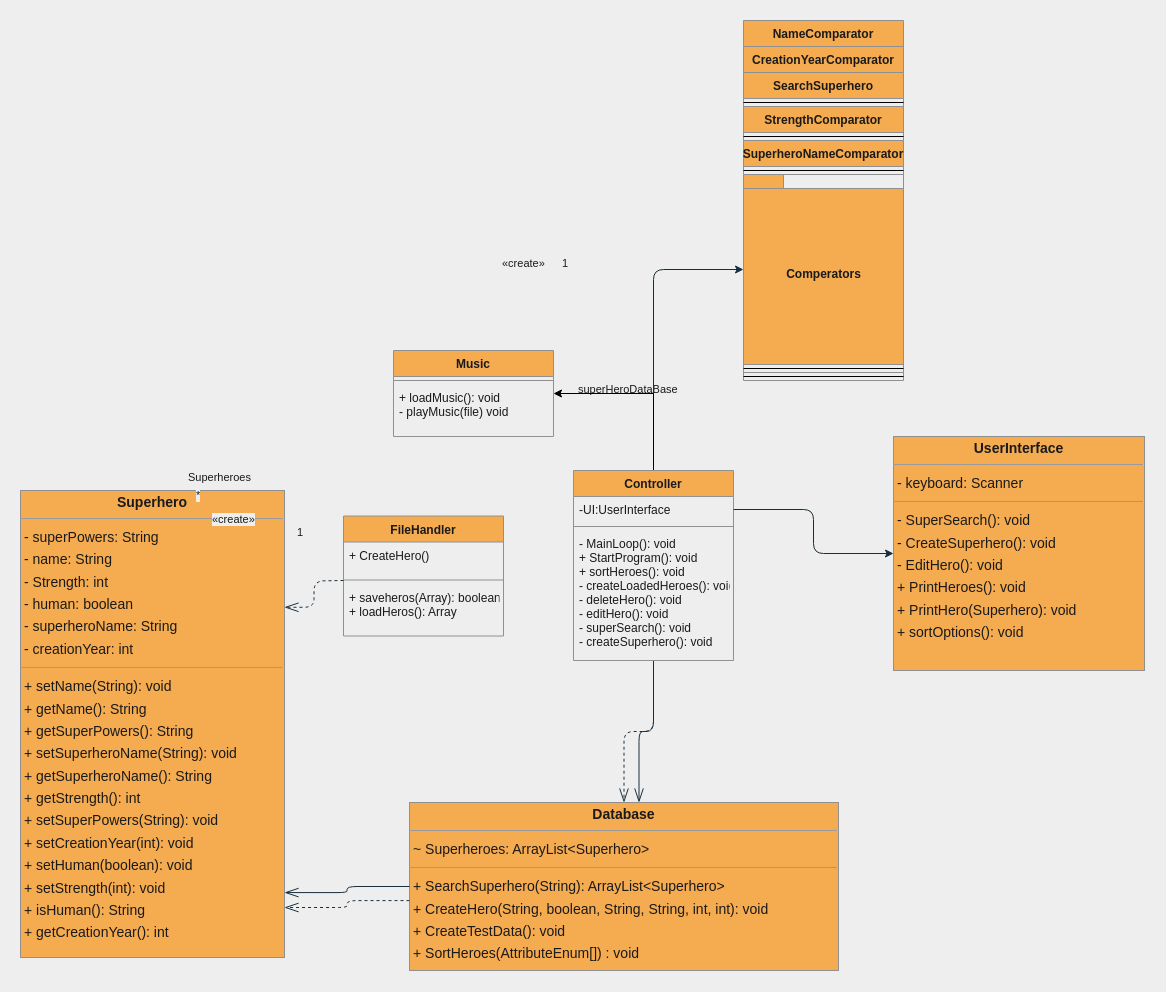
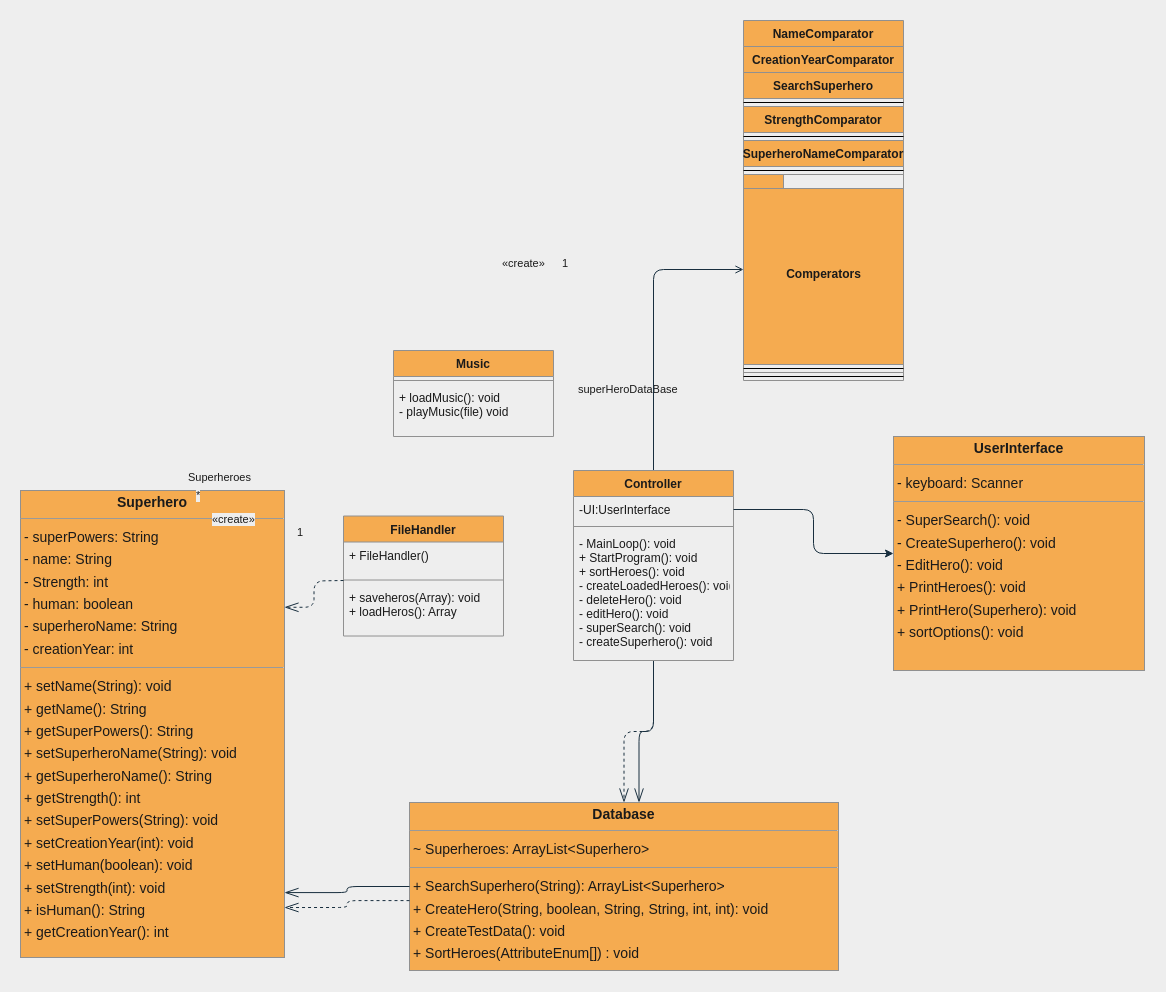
- <mxCell id="17" style="edgeStyle=orthogonalEdgeStyle;curved=0;rounded=1;sketch=0;orthogonalLoop=1;jettySize=auto;html=1;fontColor=#1A1A1A;strokeColor=#182E3E;" parent="1" source="19" target="36" edge="1"><mxGeometry relative="1" as="geometry"><Array as="points"><mxPoint x="653" y="269" /></Array></mxGeometry></mxCell>
+ <mxCell id="17" style="edgeStyle=orthogonalEdgeStyle;curved=0;rounded=1;sketch=0;orthogonalLoop=1;jettySize=auto;html=1;fontColor=#1A1A1A;strokeColor=#182E3E;endArrow=open;" parent="1" source="19" target="36" edge="1"><mxGeometry relative="1" as="geometry"><Array as="points"><mxPoint x="653" y="269" /></Array></mxGeometry></mxCell>
- <mxCell id="18" style="edgeStyle=orthogonalEdgeStyle;rounded=0;orthogonalLoop=1;jettySize=auto;html=1;exitX=0.5;exitY=0;exitDx=0;exitDy=0;entryX=1;entryY=0.5;entryDx=0;entryDy=0;" edge="1" parent="1" source="19" target="41"><mxGeometry relative="1" as="geometry" /></mxCell>
- <mxCell id="25" value="+ CreateHero()" style="text;strokeColor=none;fillColor=none;align=left;verticalAlign=top;spacingLeft=4;spacingRight=4;overflow=hidden;rotatable=0;points=[[0,0.5],[1,0.5]];portConstraint=eastwest;fontColor=#1A1A1A;" parent="24" vertex="1"><mxGeometry y="26" width="160" height="34" as="geometry" /></mxCell>
+ <mxCell id="25" value="+ FileHandler()" style="text;strokeColor=none;fillColor=none;align=left;verticalAlign=top;spacingLeft=4;spacingRight=4;overflow=hidden;rotatable=0;points=[[0,0.5],[1,0.5]];portConstraint=eastwest;fontColor=#1A1A1A;" parent="24" vertex="1"><mxGeometry y="26" width="160" height="34" as="geometry" /></mxCell>
- <mxCell id="27" value="+ saveheros(Array): boolean&#10;+ loadHeros(): Array&#10;" style="text;strokeColor=none;fillColor=none;align=left;verticalAlign=top;spacingLeft=4;spacingRight=4;overflow=hidden;rotatable=0;points=[[0,0.5],[1,0.5]];portConstraint=eastwest;fontColor=#1A1A1A;" parent="24" vertex="1"><mxGeometry y="68" width="160" height="52" as="geometry" /></mxCell>
+ <mxCell id="27" value="+ saveheros(Array): void&#10;+ loadHeros(): Array&#10;" style="text;strokeColor=none;fillColor=none;align=left;verticalAlign=top;spacingLeft=4;spacingRight=4;overflow=hidden;rotatable=0;points=[[0,0.5],[1,0.5]];portConstraint=eastwest;fontColor=#1A1A1A;" parent="24" vertex="1"><mxGeometry y="68" width="160" height="52" as="geometry" /></mxCell>
